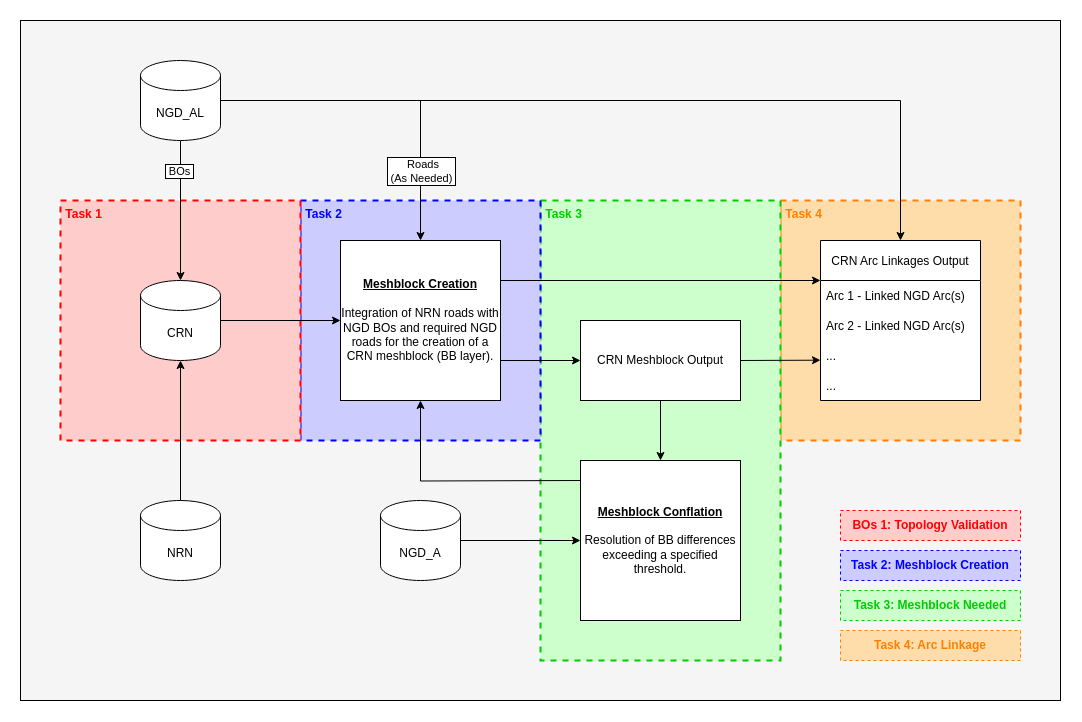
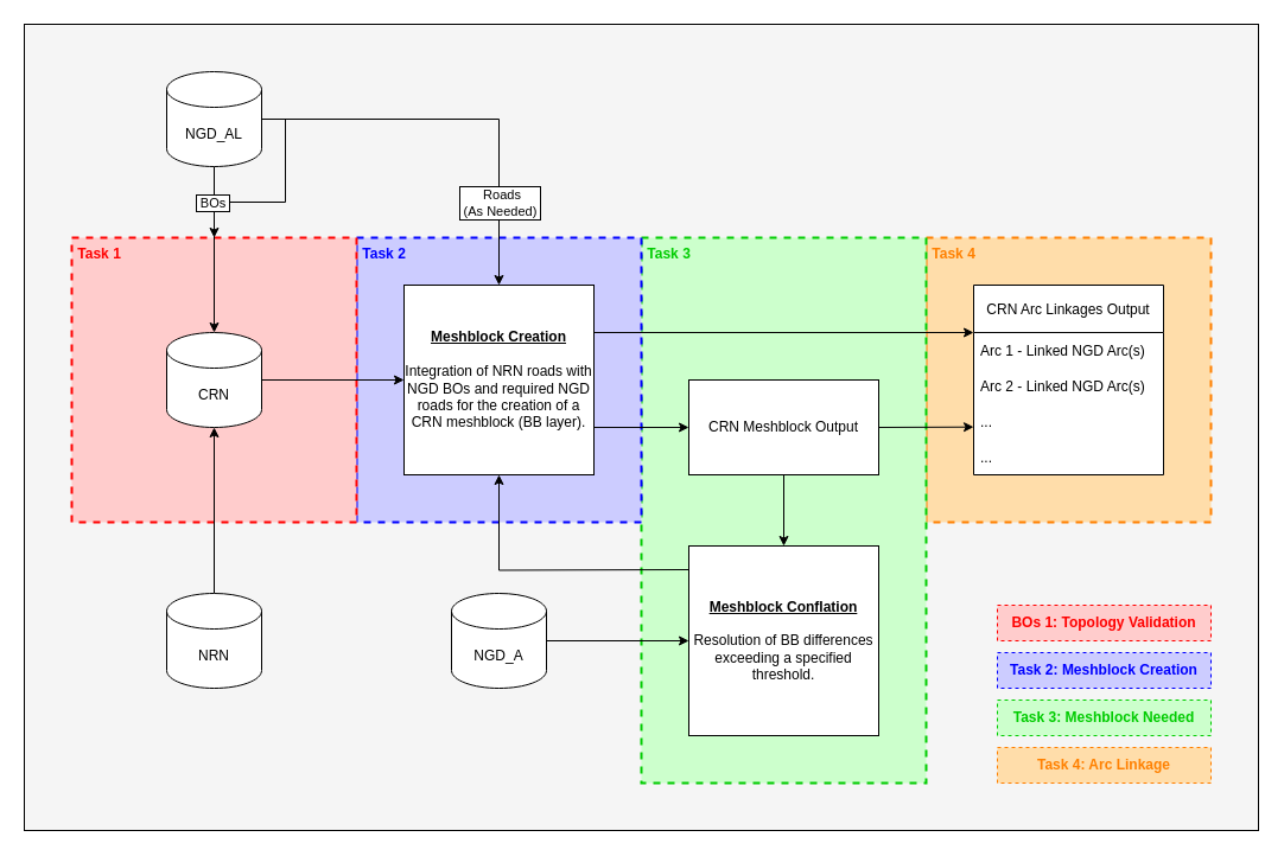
- <mxCell id="8" style="edgeStyle=orthogonalEdgeStyle;rounded=0;orthogonalLoop=1;jettySize=auto;html=1;entryX=0.5;entryY=0;entryDx=0;entryDy=0;exitX=1;exitY=0.5;exitDx=0;exitDy=0;exitPerimeter=0;" parent="1" source="32" target="16" edge="1"><mxGeometry relative="1" as="geometry"><mxPoint x="560" y="120" as="targetPoint" /><mxPoint x="259.2" y="112" as="sourcePoint" /></mxGeometry></mxCell>
+ <mxCell id="8" style="edgeStyle=orthogonalEdgeStyle;rounded=0;orthogonalLoop=1;jettySize=auto;html=1;exitX=1;exitY=0.5;exitDx=0;exitDy=0;exitPerimeter=0;" parent="1" source="32" target="6" edge="1"><mxGeometry relative="1" as="geometry"><mxPoint x="560" y="120" as="targetPoint" /><mxPoint x="259.2" y="112" as="sourcePoint" /></mxGeometry></mxCell>
